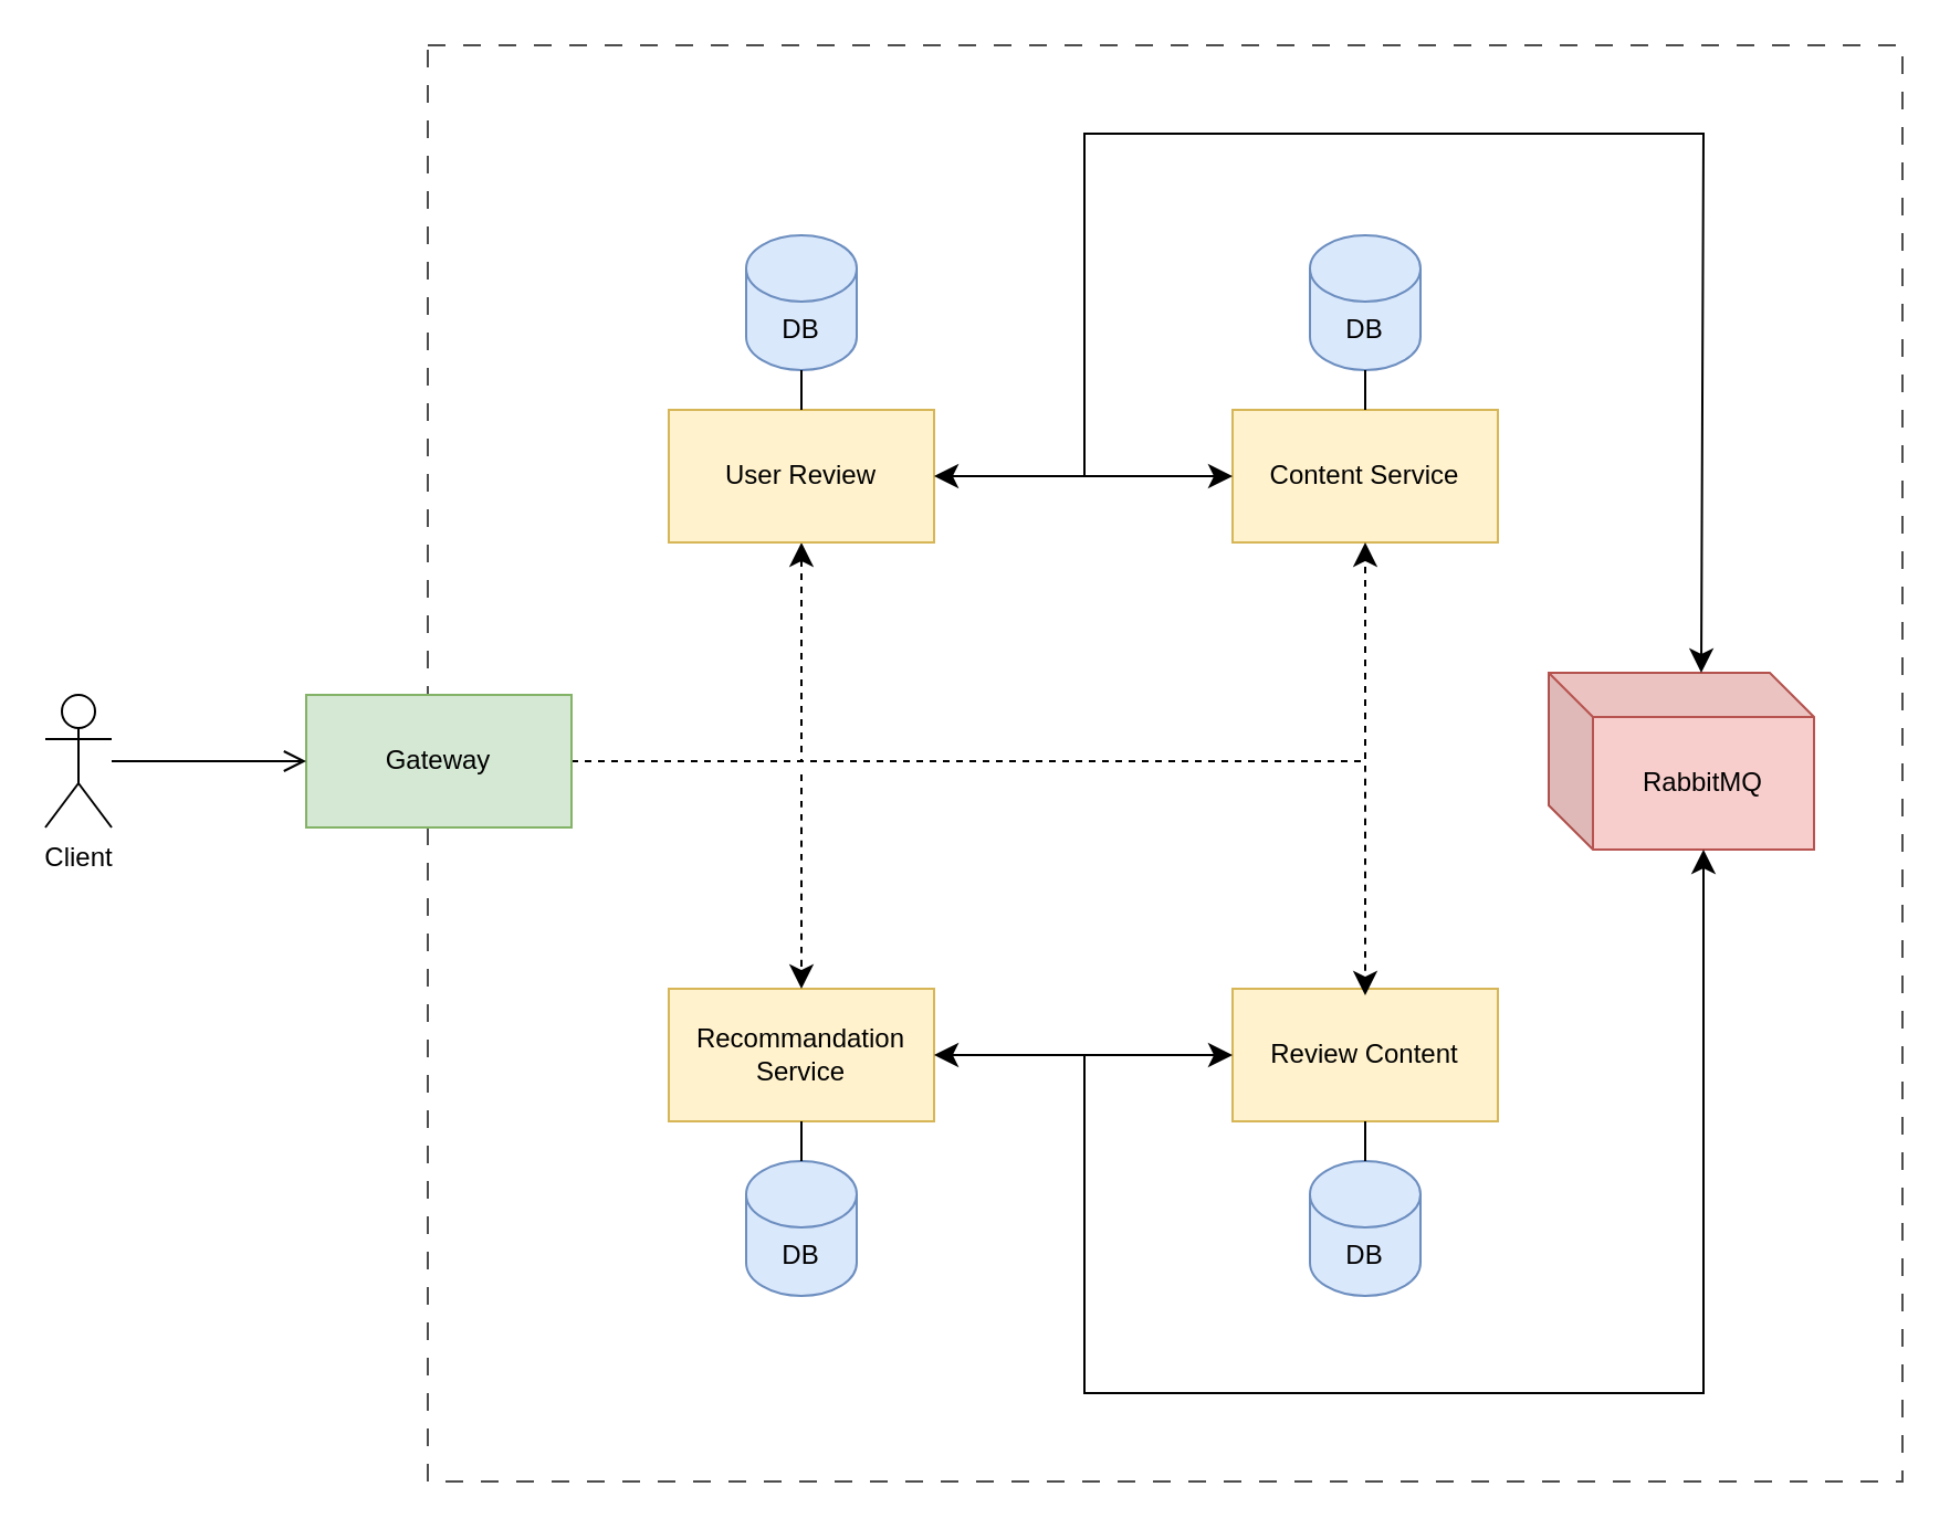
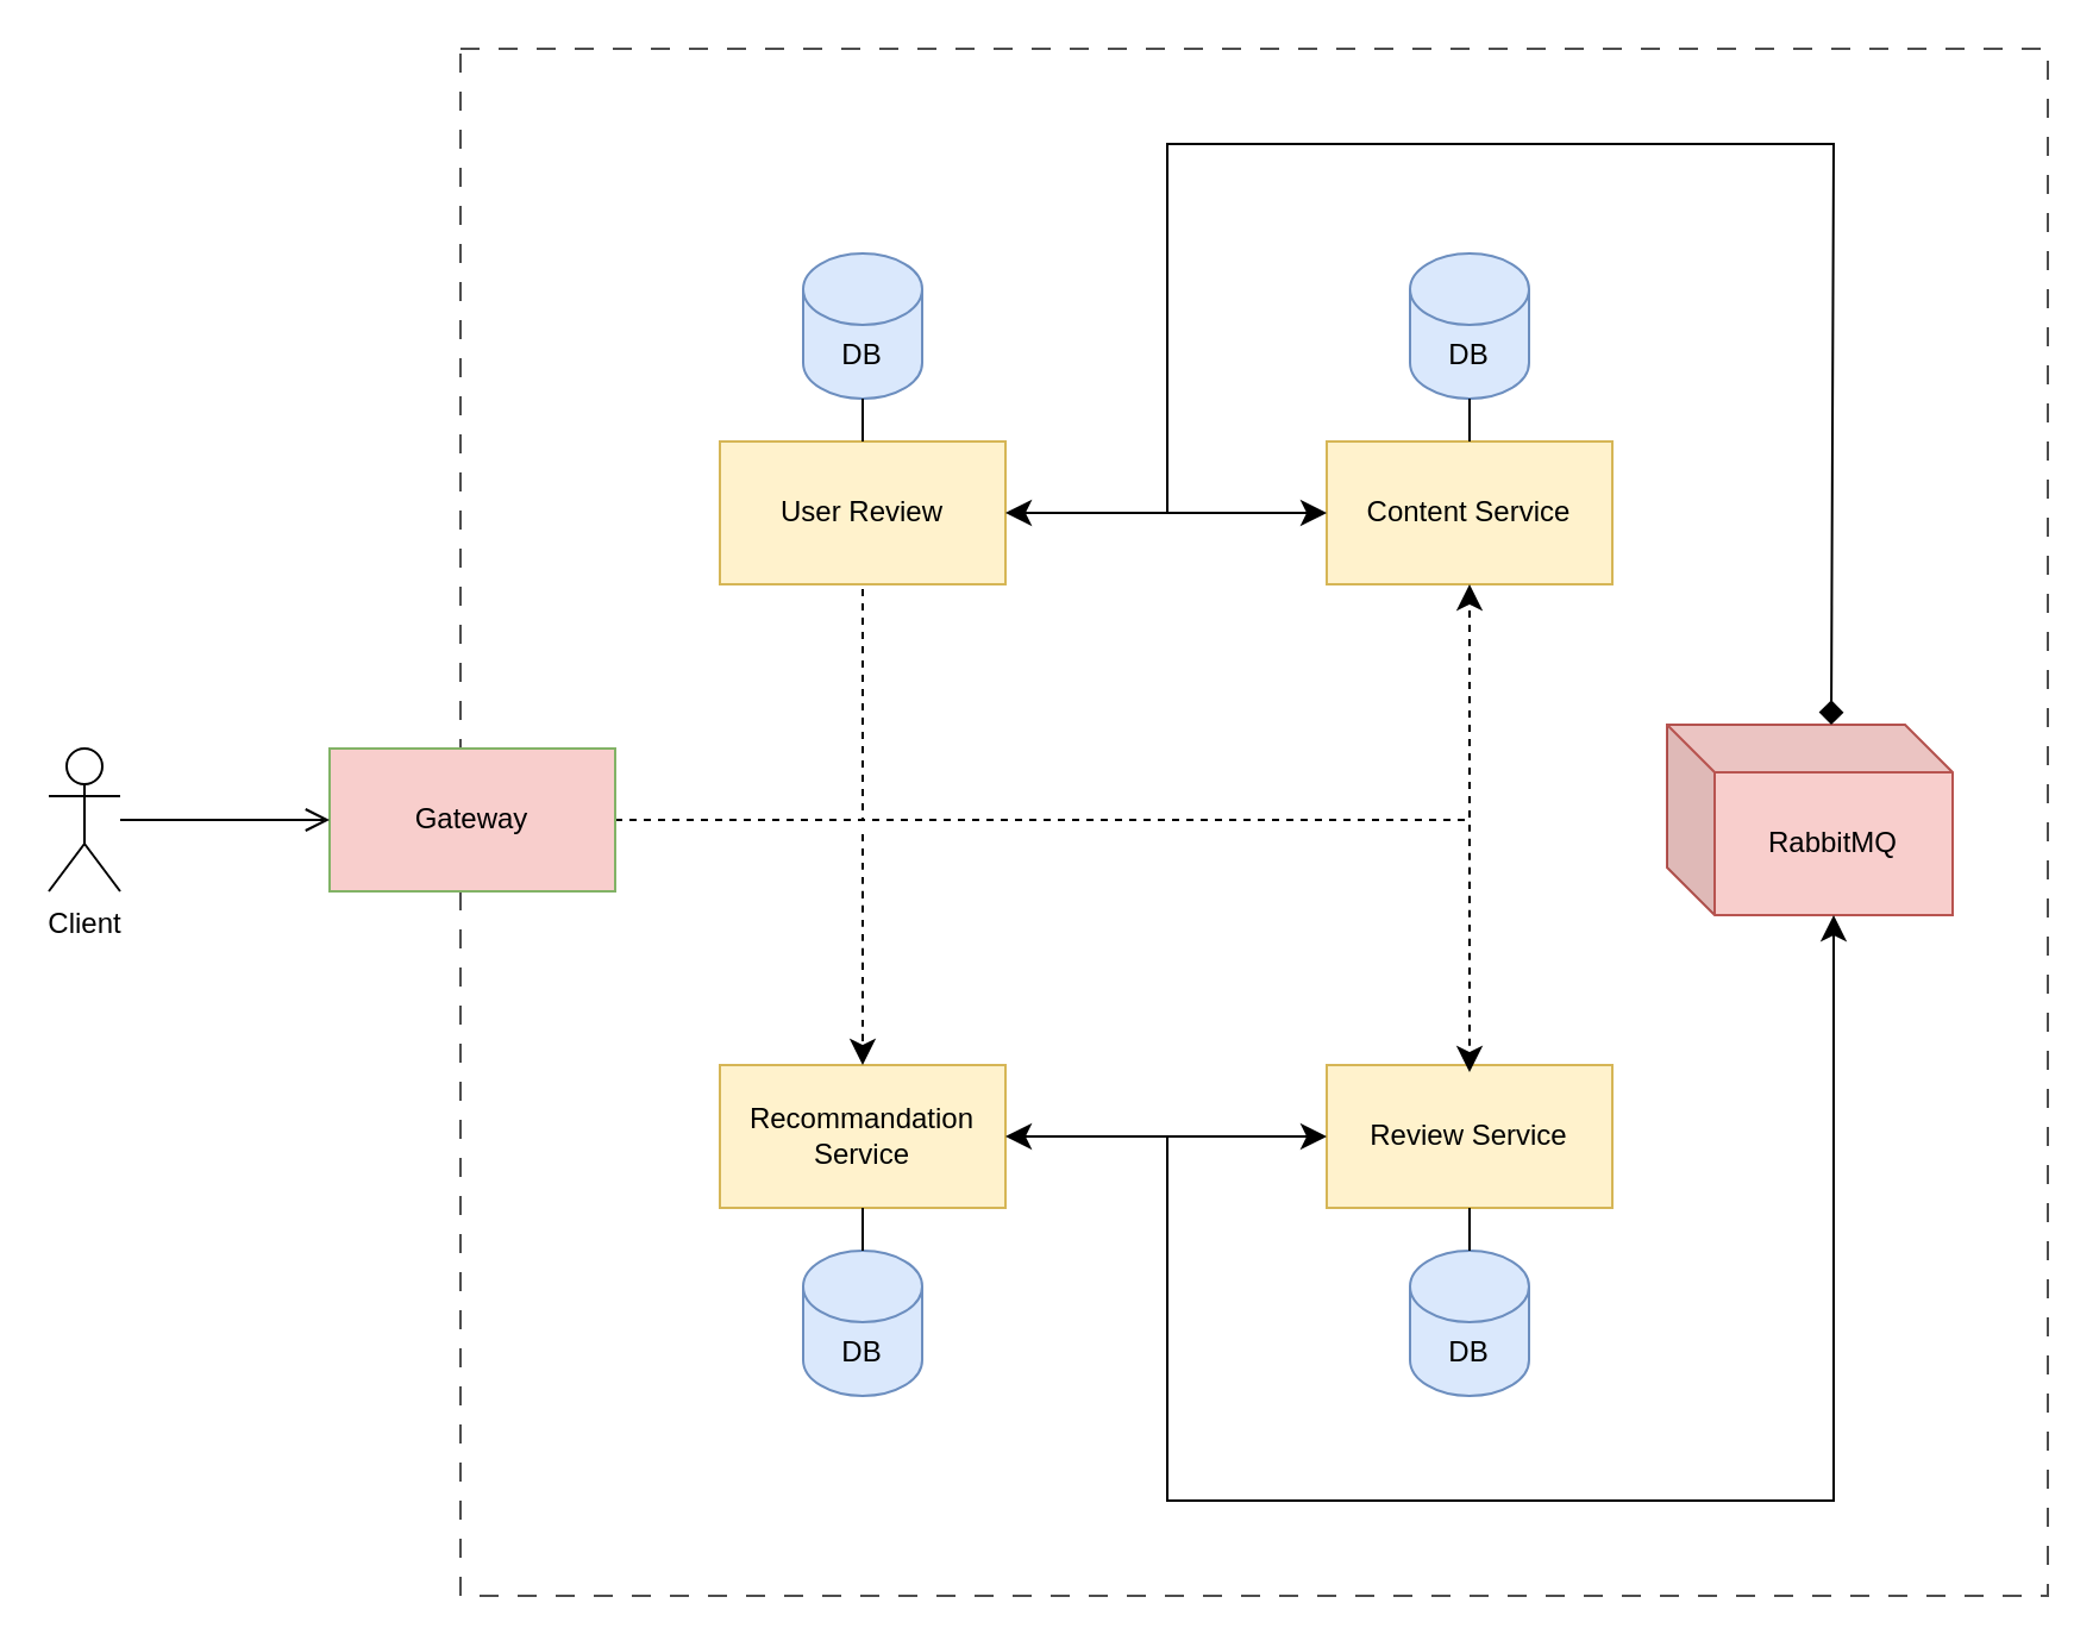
- <mxCell id="3" style="edgeStyle=none;curved=0;rounded=0;orthogonalLoop=1;jettySize=auto;html=1;exitX=1;exitY=0.5;exitDx=0;exitDy=0;entryX=0.5;entryY=1;entryDx=0;entryDy=0;fontSize=12;startSize=8;endSize=8;dashed=1;startArrow=none;startFill=0;" edge="1" parent="1" source="4" target="9"><mxGeometry relative="1" as="geometry"><Array as="points"><mxPoint x="362" y="344" /></Array></mxGeometry></mxCell>
+ <mxCell id="3" style="edgeStyle=none;curved=0;rounded=0;orthogonalLoop=1;jettySize=auto;html=1;exitX=1;exitY=0.5;exitDx=0;exitDy=0;entryX=0.5;entryY=1;entryDx=0;entryDy=0;fontSize=12;startSize=8;endSize=8;dashed=1;startArrow=none;startFill=0;endArrow=none;" edge="1" parent="1" source="4" target="9"><mxGeometry relative="1" as="geometry"><Array as="points"><mxPoint x="362" y="344" /></Array></mxGeometry></mxCell>
- <mxCell id="26" value="" style="endArrow=classic;html=1;rounded=0;fontSize=12;startSize=8;endSize=8;curved=0;exitX=1;exitY=0.5;exitDx=0;exitDy=0;entryX=0.575;entryY=0;entryDx=0;entryDy=0;entryPerimeter=0;startArrow=classic;startFill=1;" edge="1" parent="1" source="9" target="15"><mxGeometry width="50" height="50" relative="1" as="geometry"><mxPoint x="432" y="487" as="sourcePoint" /><mxPoint x="780" y="394" as="targetPoint" /><Array as="points"><mxPoint x="490" y="215" /><mxPoint x="490" y="60" /><mxPoint x="770" y="60" /></Array></mxGeometry></mxCell>
+ <mxCell id="26" value="" style="endArrow=diamond;html=1;rounded=0;fontSize=12;startSize=8;endSize=8;curved=0;exitX=1;exitY=0.5;exitDx=0;exitDy=0;entryX=0.575;entryY=0;entryDx=0;entryDy=0;entryPerimeter=0;startArrow=classic;startFill=1;" edge="1" parent="1" source="9" target="15"><mxGeometry width="50" height="50" relative="1" as="geometry"><mxPoint x="432" y="487" as="sourcePoint" /><mxPoint x="780" y="394" as="targetPoint" /><Array as="points"><mxPoint x="490" y="215" /><mxPoint x="490" y="60" /><mxPoint x="770" y="60" /></Array></mxGeometry></mxCell>
- <mxCell id="4" value="Gateway" style="rounded=0;whiteSpace=wrap;html=1;fillColor=#d5e8d4;strokeColor=#82b366;" vertex="1" parent="1"><mxGeometry x="138" y="314" width="120" height="60" as="geometry" /></mxCell>
+ <mxCell id="4" value="Gateway" style="rounded=0;whiteSpace=wrap;html=1;fillColor=#f8cecc;strokeColor=#82b366;" vertex="1" parent="1"><mxGeometry x="138" y="314" width="120" height="60" as="geometry" /></mxCell>
- <mxCell id="10" value="Review Content" style="rounded=0;whiteSpace=wrap;html=1;fillColor=#fff2cc;strokeColor=#d6b656;" vertex="1" parent="1"><mxGeometry x="557" y="447" width="120" height="60" as="geometry" /></mxCell>
+ <mxCell id="10" value="Review Service" style="rounded=0;whiteSpace=wrap;html=1;fillColor=#fff2cc;strokeColor=#d6b656;" vertex="1" parent="1"><mxGeometry x="557" y="447" width="120" height="60" as="geometry" /></mxCell>
